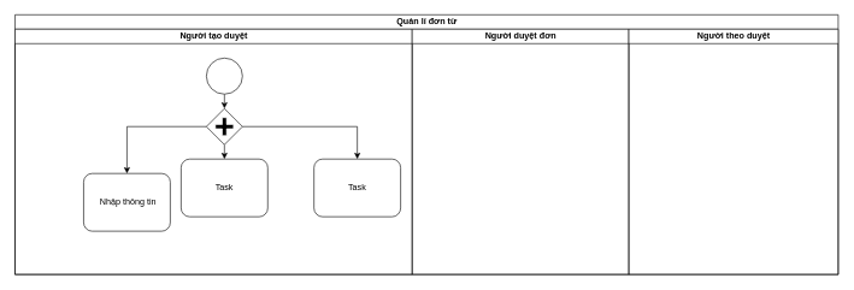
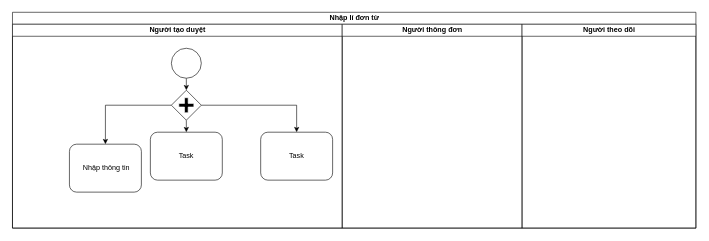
- <mxCell id="2" value="Quản lí đơn từ" style="swimlane;html=1;childLayout=stackLayout;resizeParent=1;resizeParentMax=0;startSize=20;" vertex="1" parent="1"><mxGeometry y="20" width="1140" height="360" as="geometry" x="20" /></mxCell>
+ <mxCell id="2" value="Nhập lí đơn từ" style="swimlane;html=1;childLayout=stackLayout;resizeParent=1;resizeParentMax=0;startSize=20;" vertex="1" parent="1"><mxGeometry y="20" width="1140" height="360" as="geometry" x="20" /></mxCell>
- <mxCell id="13" value="Người duyệt đơn" style="swimlane;html=1;startSize=20;" vertex="1" parent="2"><mxGeometry x="550" y="20" width="300" height="340" as="geometry" /></mxCell>
+ <mxCell id="13" value="Người thông đơn" style="swimlane;html=1;startSize=20;" vertex="1" parent="2"><mxGeometry x="550" y="20" width="300" height="340" as="geometry" /></mxCell>
- <mxCell id="14" value="Người theo duyệt" style="swimlane;html=1;startSize=20;" vertex="1" parent="2"><mxGeometry x="850" y="20" width="290" height="340" as="geometry" /></mxCell>
+ <mxCell id="14" value="Người theo dõi" style="swimlane;html=1;startSize=20;" vertex="1" parent="2"><mxGeometry x="850" y="20" width="290" height="340" as="geometry" /></mxCell>
